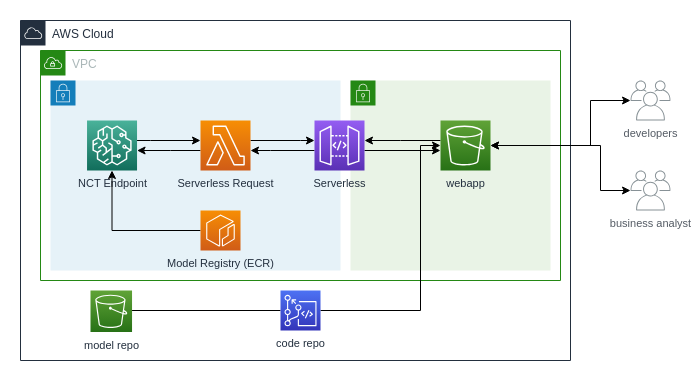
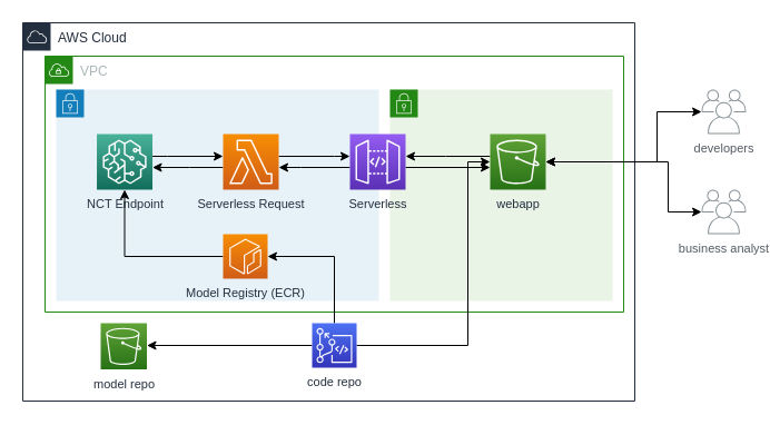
+ <mxCell id="22" style="edgeStyle=orthogonalEdgeStyle;rounded=0;orthogonalLoop=1;jettySize=auto;html=1;" edge="1" parent="1" source="23" target="26"><mxGeometry relative="1" as="geometry"><Array as="points"><mxPoint x="300" y="230" /></Array></mxGeometry></mxCell>
- <mxCell id="20" style="edgeStyle=orthogonalEdgeStyle;rounded=0;orthogonalLoop=1;jettySize=auto;html=1;startArrow=none;startFill=0;endArrow=none;" parent="1" source="23" target="24" edge="1"><mxGeometry relative="1" as="geometry"><mxPoint x="140" y="269" as="targetPoint" /><Array as="points"><mxPoint x="300" y="310" /><mxPoint x="107" y="310" /></Array></mxGeometry></mxCell>
+ <mxCell id="20" style="edgeStyle=orthogonalEdgeStyle;rounded=0;orthogonalLoop=1;jettySize=auto;html=1;startArrow=none;startFill=0;" parent="1" source="23" target="24" edge="1"><mxGeometry relative="1" as="geometry"><mxPoint x="140" y="269" as="targetPoint" /><Array as="points"><mxPoint x="300" y="310" /><mxPoint x="107" y="310" /></Array></mxGeometry></mxCell>
